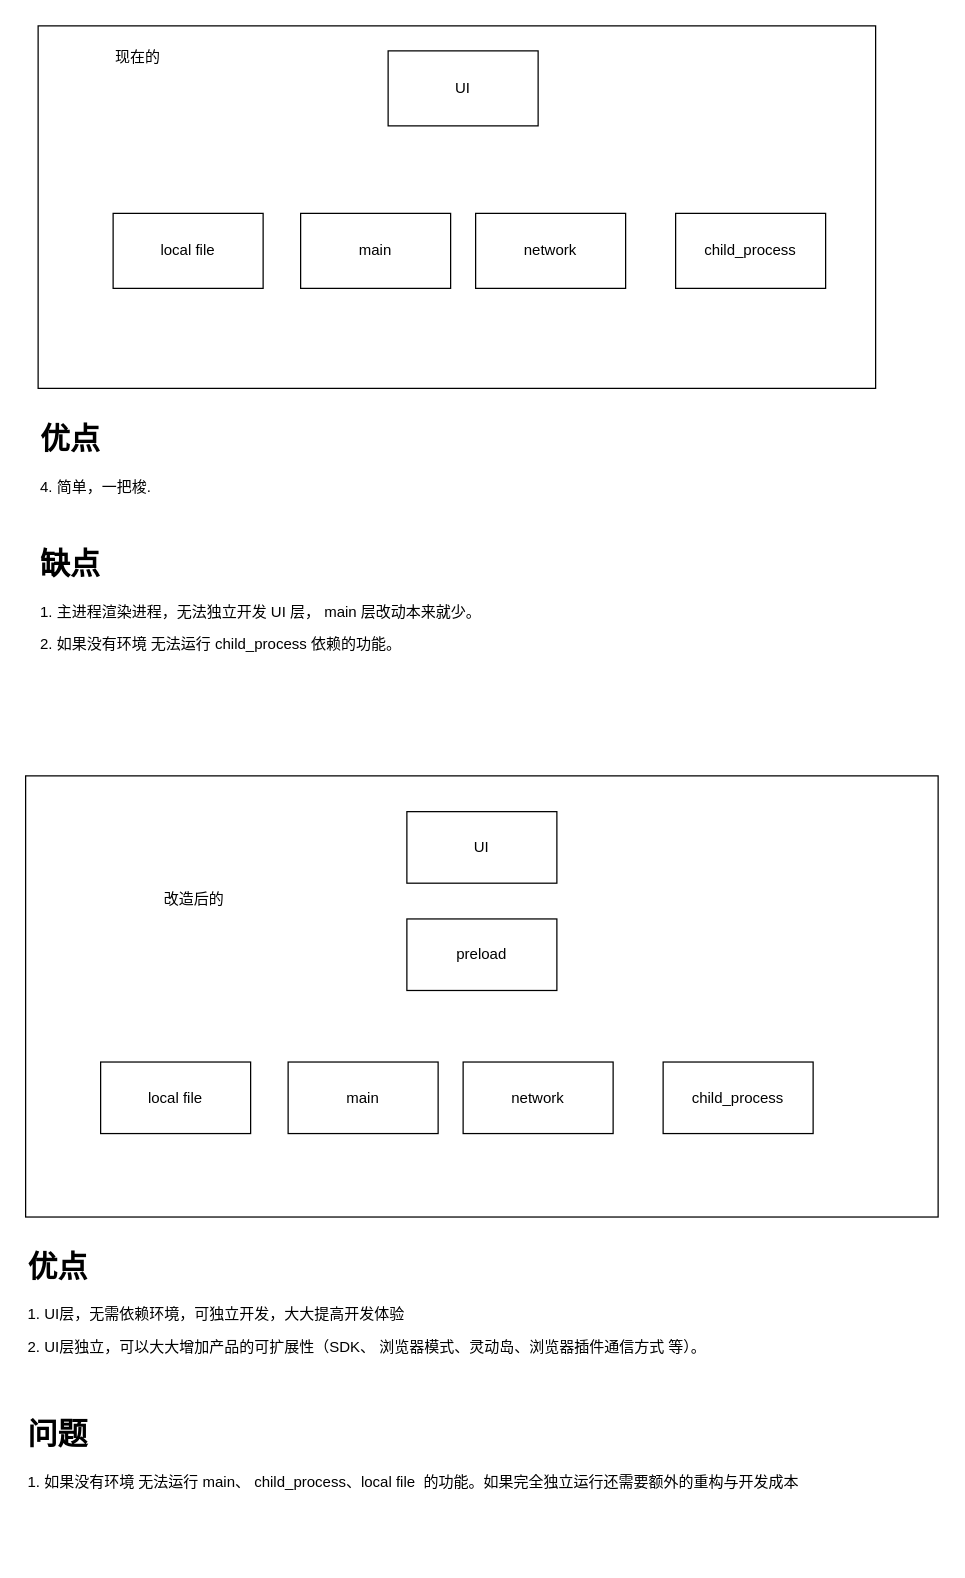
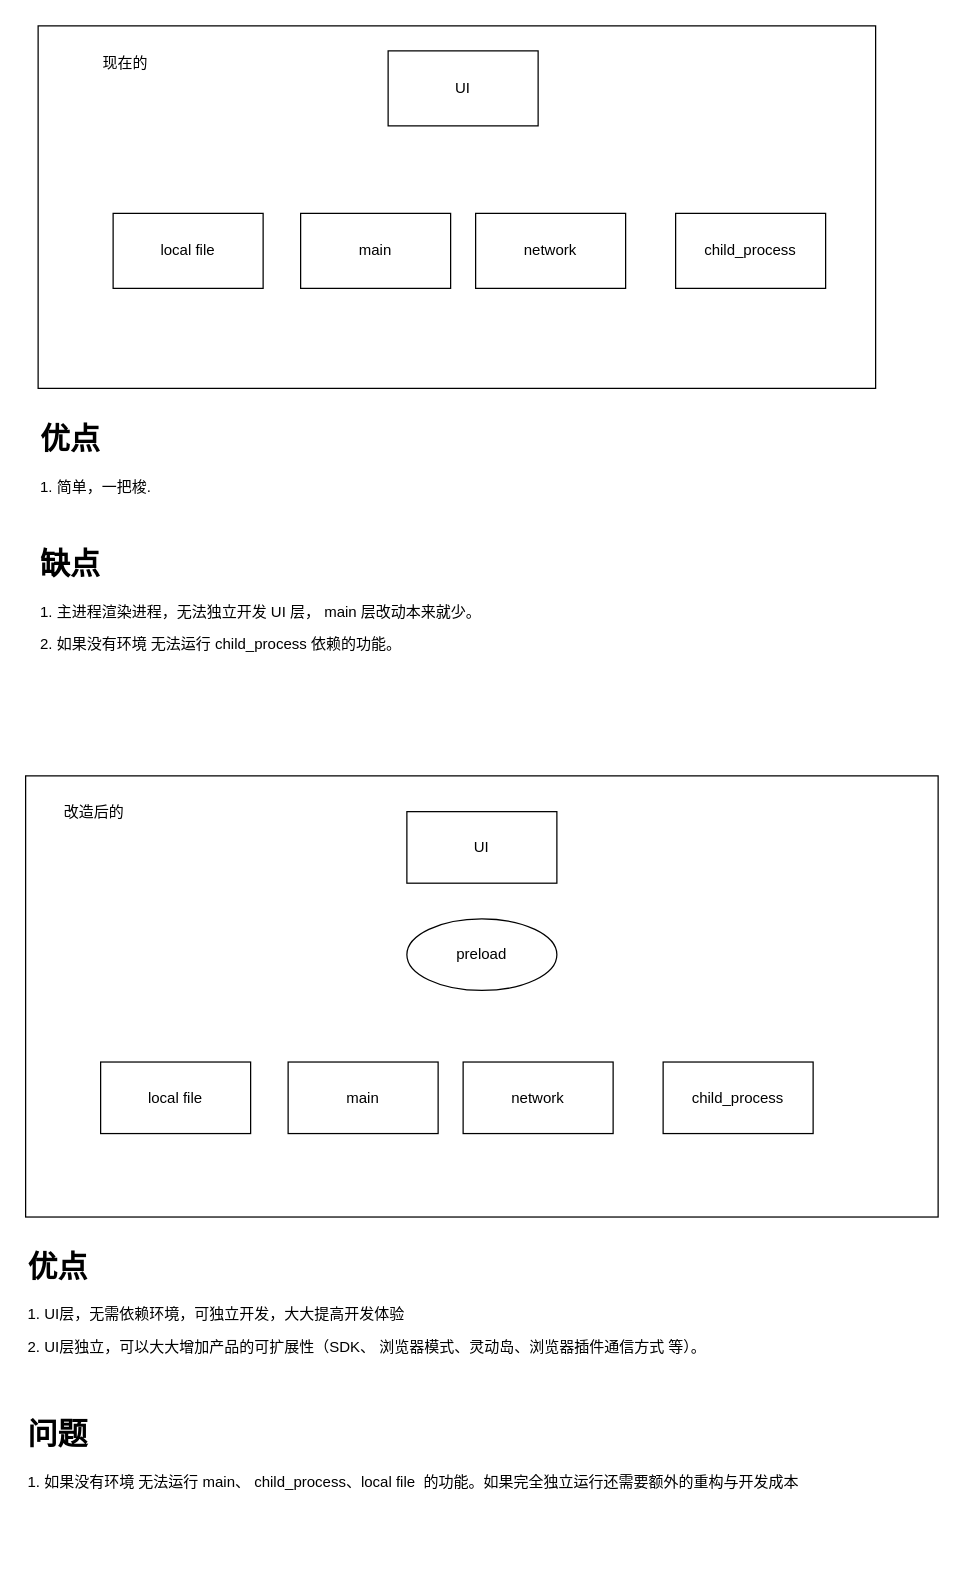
- <mxCell id="9" value="现在的" style="text;html=1;align=center;verticalAlign=middle;whiteSpace=wrap;rounded=0;" vertex="1" parent="2"><mxGeometry x="50" y="10" width="60" height="30" as="geometry" /></mxCell>
+ <mxCell id="9" value="现在的" style="text;html=1;align=center;verticalAlign=middle;whiteSpace=wrap;rounded=0;" vertex="1" parent="2"><mxGeometry x="40" y="15" width="60" height="30" as="geometry" /></mxCell>
- <mxCell id="10" value="&lt;h1 style=&quot;margin-top: 0px;&quot;&gt;优点&lt;/h1&gt;&lt;p&gt;4. 简单，一把梭.&lt;/p&gt;" style="text;html=1;whiteSpace=wrap;overflow=hidden;rounded=0;" vertex="1" parent="2"><mxGeometry y="310" width="700" height="80" as="geometry" /></mxCell>
+ <mxCell id="10" value="&lt;h1 style=&quot;margin-top: 0px;&quot;&gt;优点&lt;/h1&gt;&lt;p&gt;1. 简单，一把梭.&lt;/p&gt;" style="text;html=1;whiteSpace=wrap;overflow=hidden;rounded=0;" vertex="1" parent="2"><mxGeometry y="310" width="700" height="80" as="geometry" /></mxCell>
- <mxCell id="16" value="改造后的" style="text;html=1;align=center;verticalAlign=middle;whiteSpace=wrap;rounded=0;movable=1;resizable=1;rotatable=1;deletable=1;editable=1;locked=0;connectable=1;" vertex="1" parent="12"><mxGeometry x="105" y="84.308" width="60" height="28.615" as="geometry" /></mxCell>
+ <mxCell id="16" value="改造后的" style="text;html=1;align=center;verticalAlign=middle;whiteSpace=wrap;rounded=0;movable=1;resizable=1;rotatable=1;deletable=1;editable=1;locked=0;connectable=1;" vertex="1" parent="12"><mxGeometry x="25" y="14.308" width="60" height="28.615" as="geometry" /></mxCell>
- <mxCell id="15" value="preload" style="rounded=0;whiteSpace=wrap;html=1;movable=1;resizable=1;rotatable=1;deletable=1;editable=1;locked=0;connectable=1;" vertex="1" parent="12"><mxGeometry x="305" y="114.462" width="120" height="57.231" as="geometry" /></mxCell>
+ <mxCell id="15" value="preload" style="ellipse;whiteSpace=wrap;html=1;movable=1;resizable=1;rotatable=1;deletable=1;editable=1;locked=0;connectable=1;" vertex="1" parent="12"><mxGeometry x="305" y="114.462" width="120" height="57.231" as="geometry" /></mxCell>
